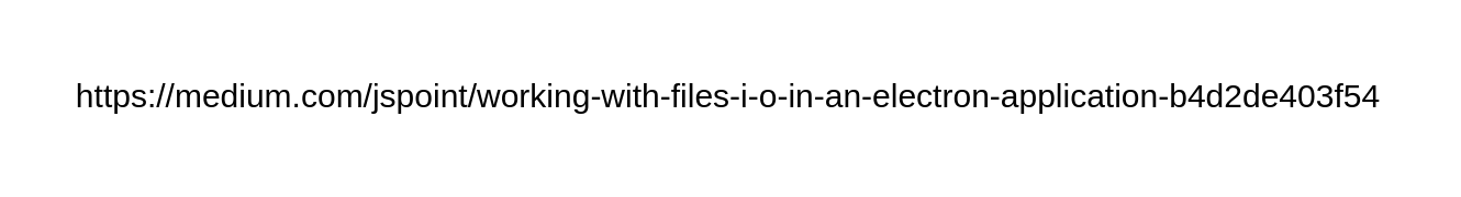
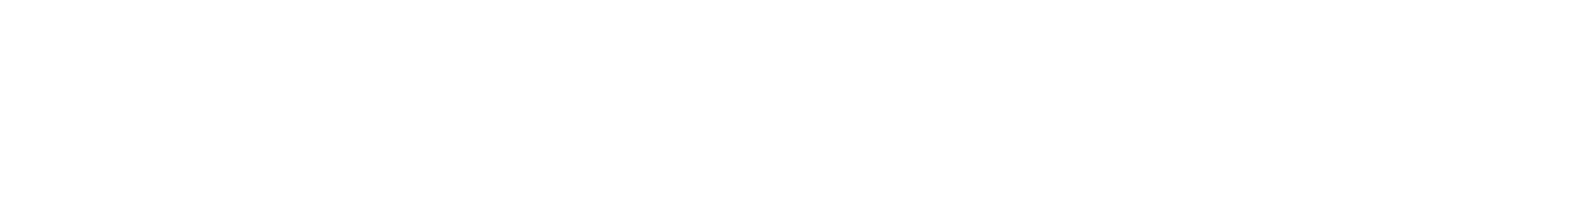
- <mxCell id="2" value="https://medium.com/jspoint/working-with-files-i-o-in-an-electron-application-b4d2de403f54" style="text;html=1;strokeColor=none;fillColor=none;align=center;verticalAlign=middle;whiteSpace=wrap;rounded=0;" vertex="1" parent="1"><mxGeometry width="490" height="30" as="geometry" x="20" y="20" /></mxCell>
